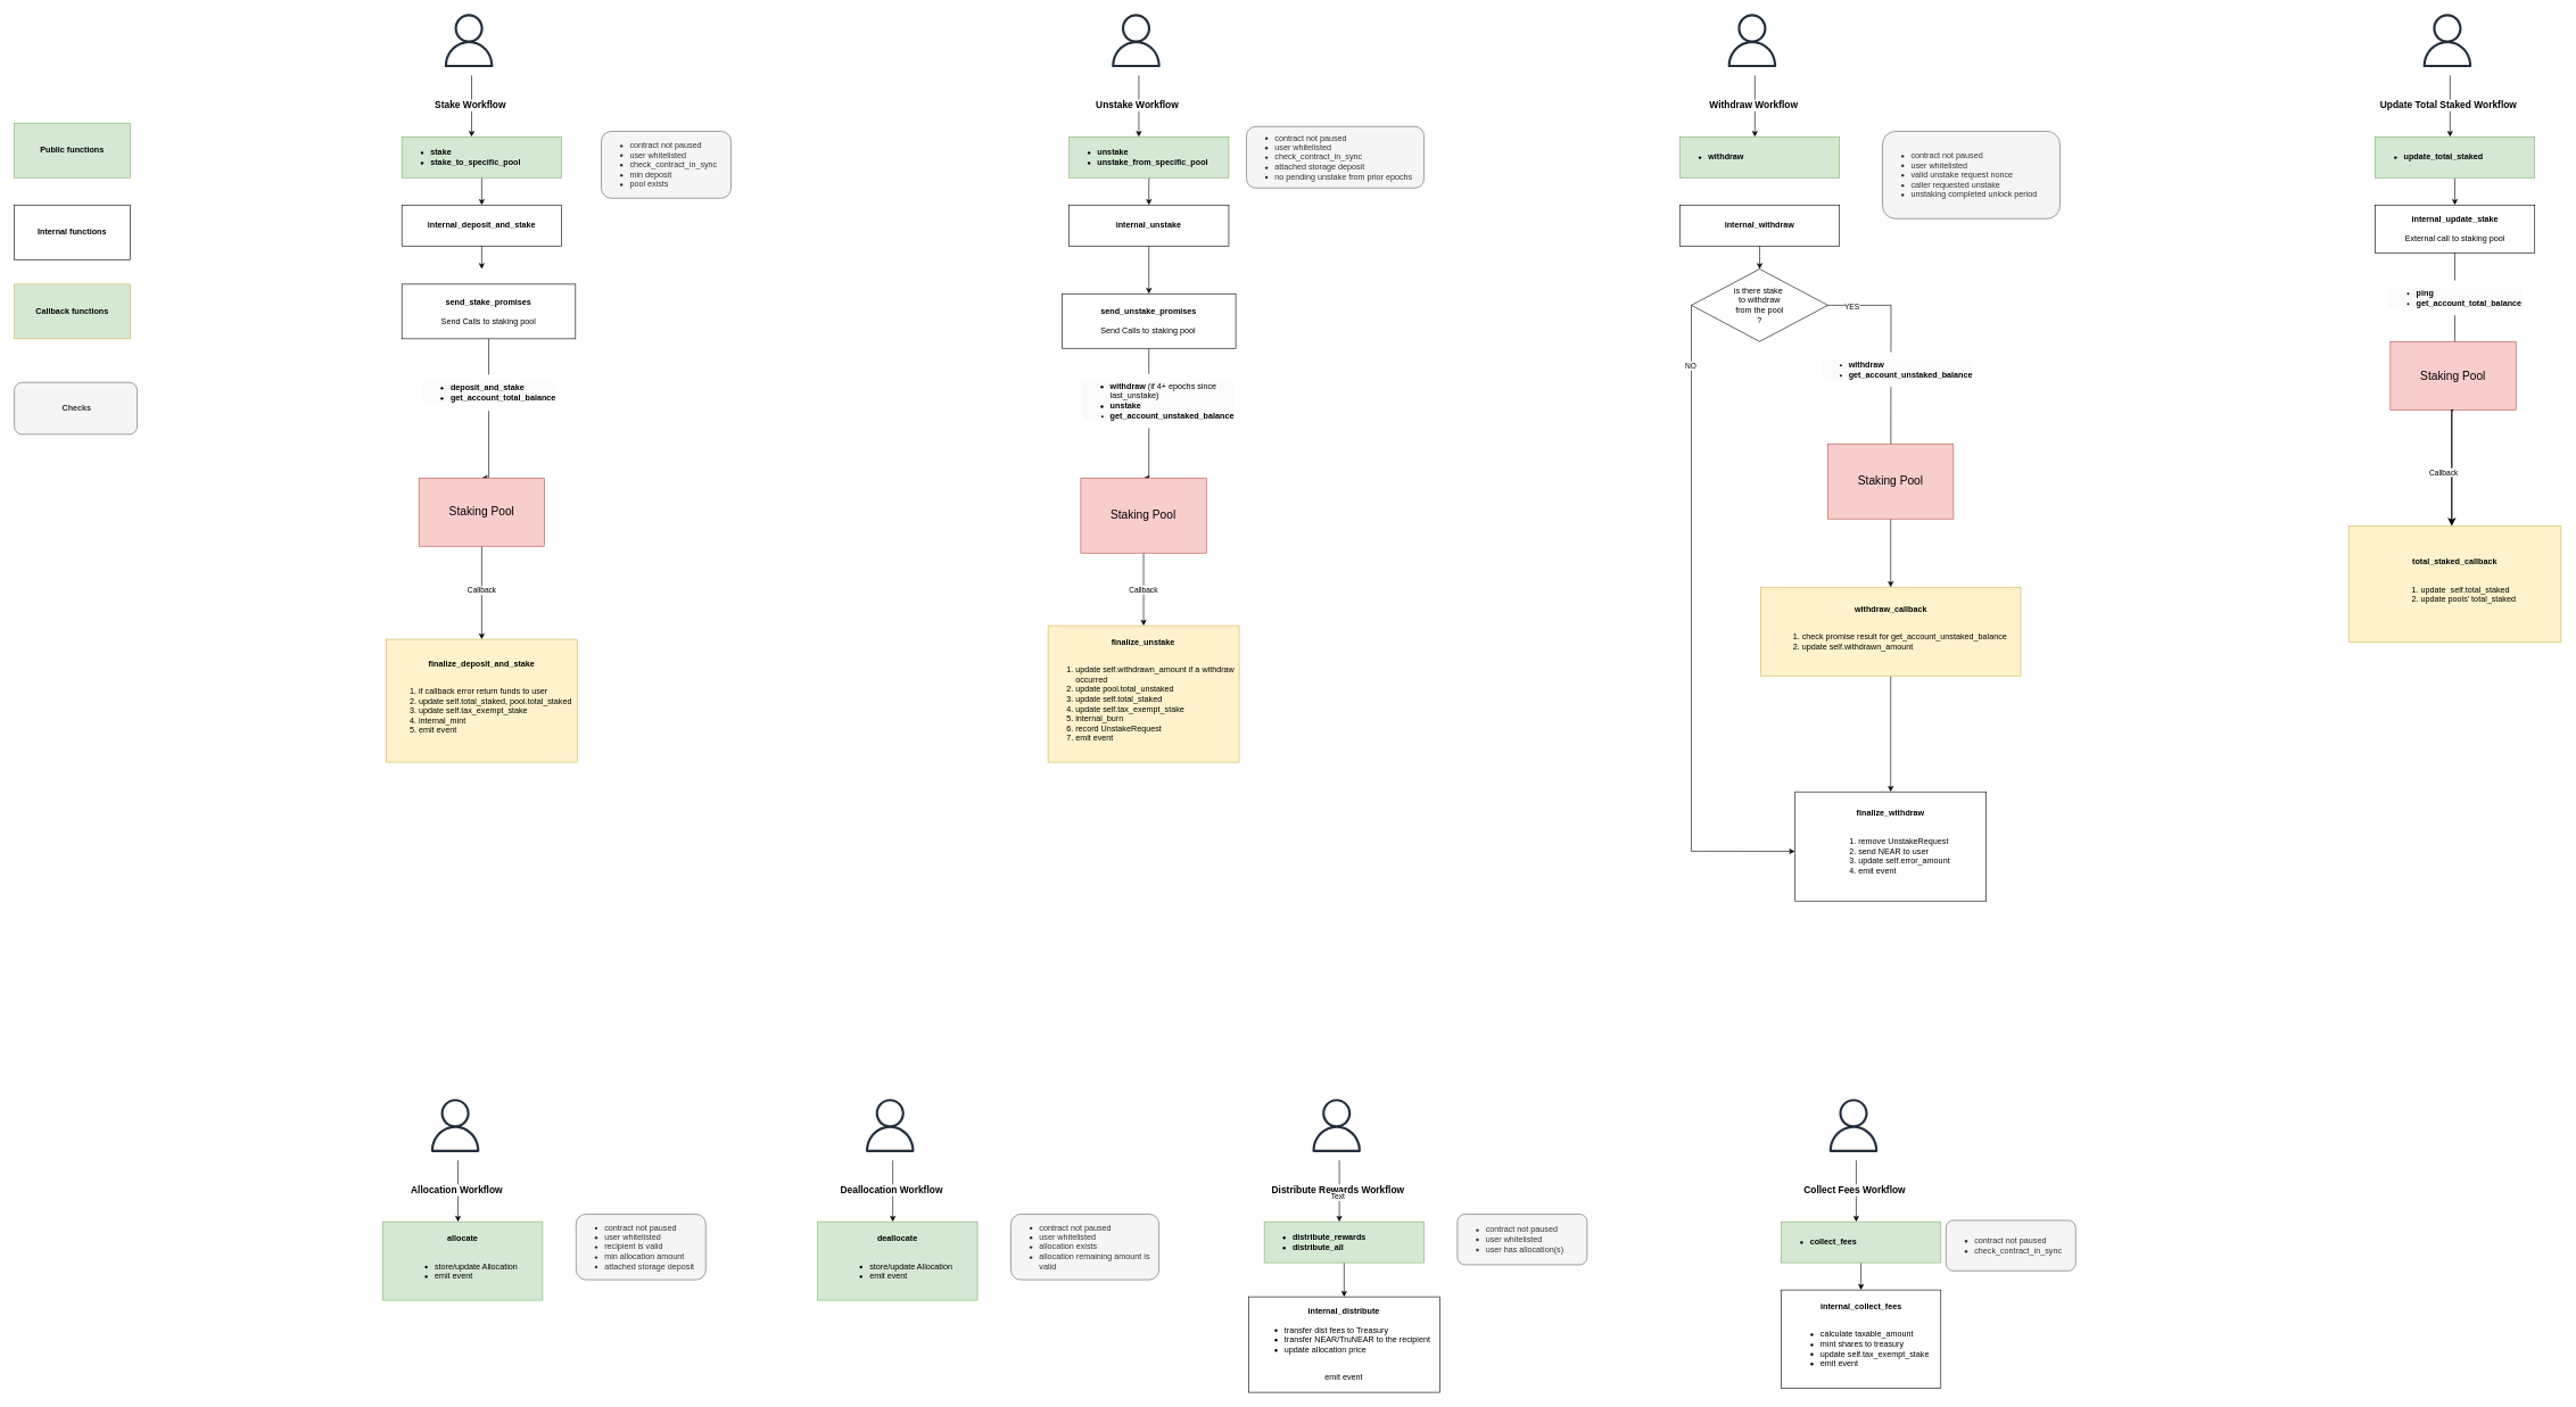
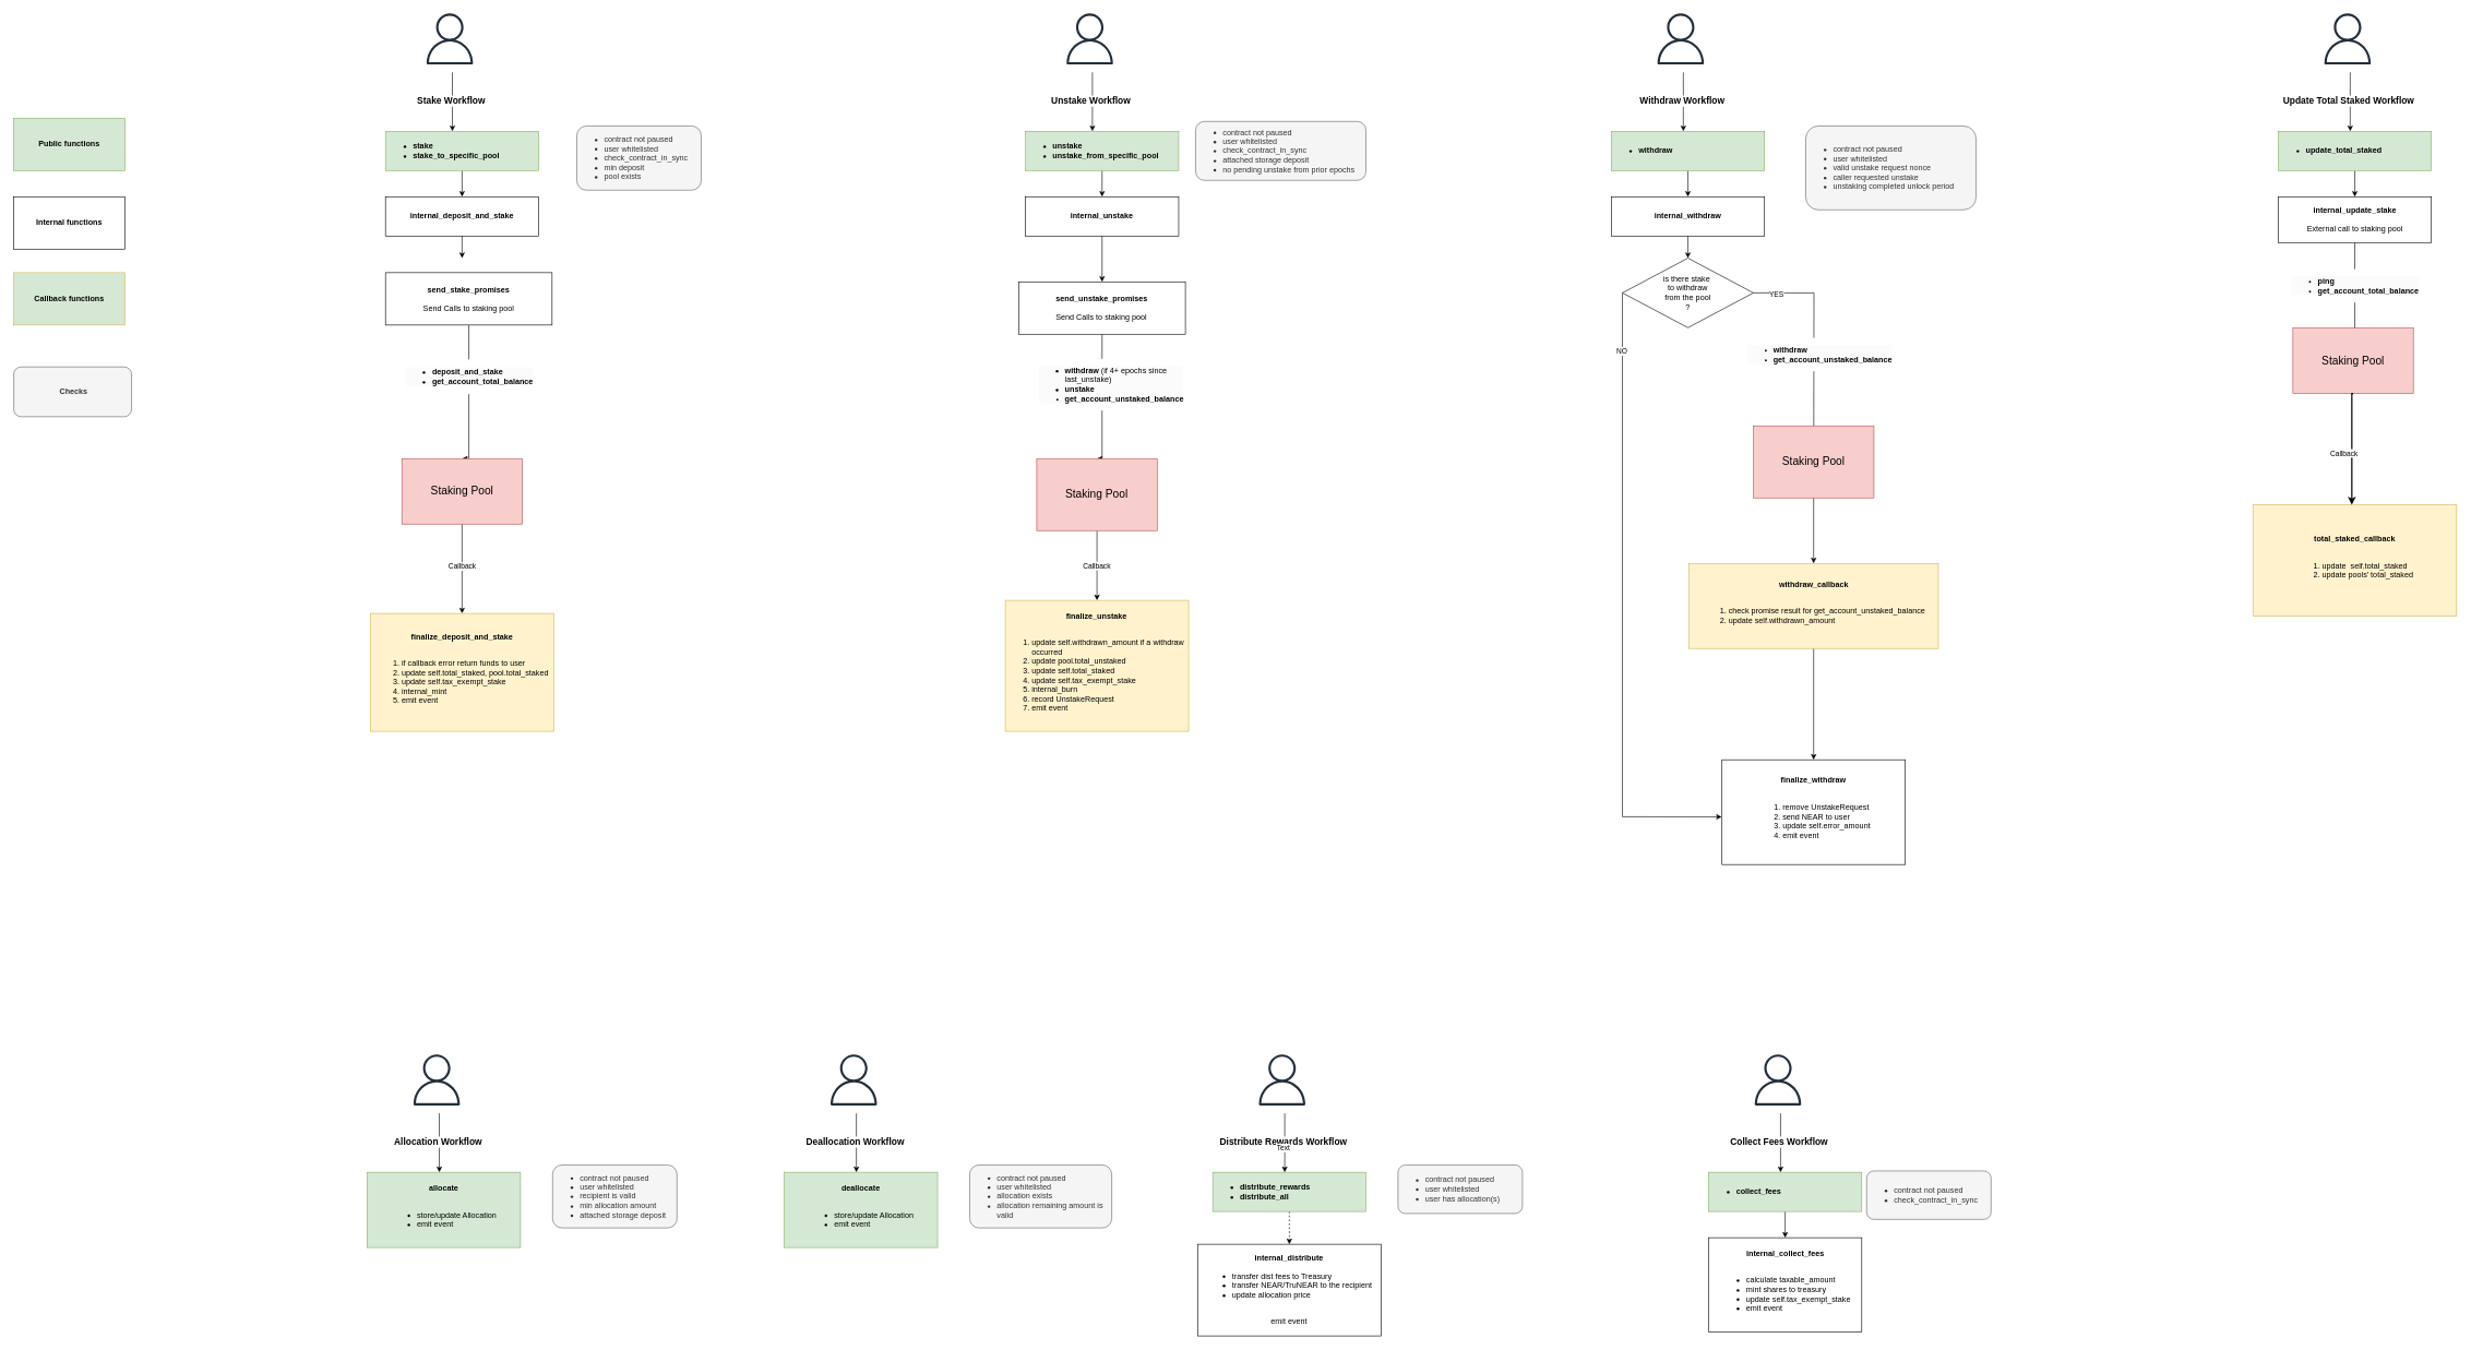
+ <mxCell id="29" value="" style="edgeStyle=orthogonalEdgeStyle;rounded=0;orthogonalLoop=1;jettySize=auto;html=1;" parent="1" source="30" target="34" edge="1"><mxGeometry relative="1" as="geometry" /></mxCell>
- <mxCell id="68" value="" style="edgeStyle=orthogonalEdgeStyle;rounded=0;orthogonalLoop=1;jettySize=auto;html=1;" parent="1" source="69" target="74" edge="1"><mxGeometry relative="1" as="geometry" /></mxCell>
+ <mxCell id="68" value="" style="edgeStyle=orthogonalEdgeStyle;rounded=0;orthogonalLoop=1;jettySize=auto;html=1;dashed=1;" parent="1" source="69" target="74" edge="1"><mxGeometry relative="1" as="geometry" /></mxCell>
